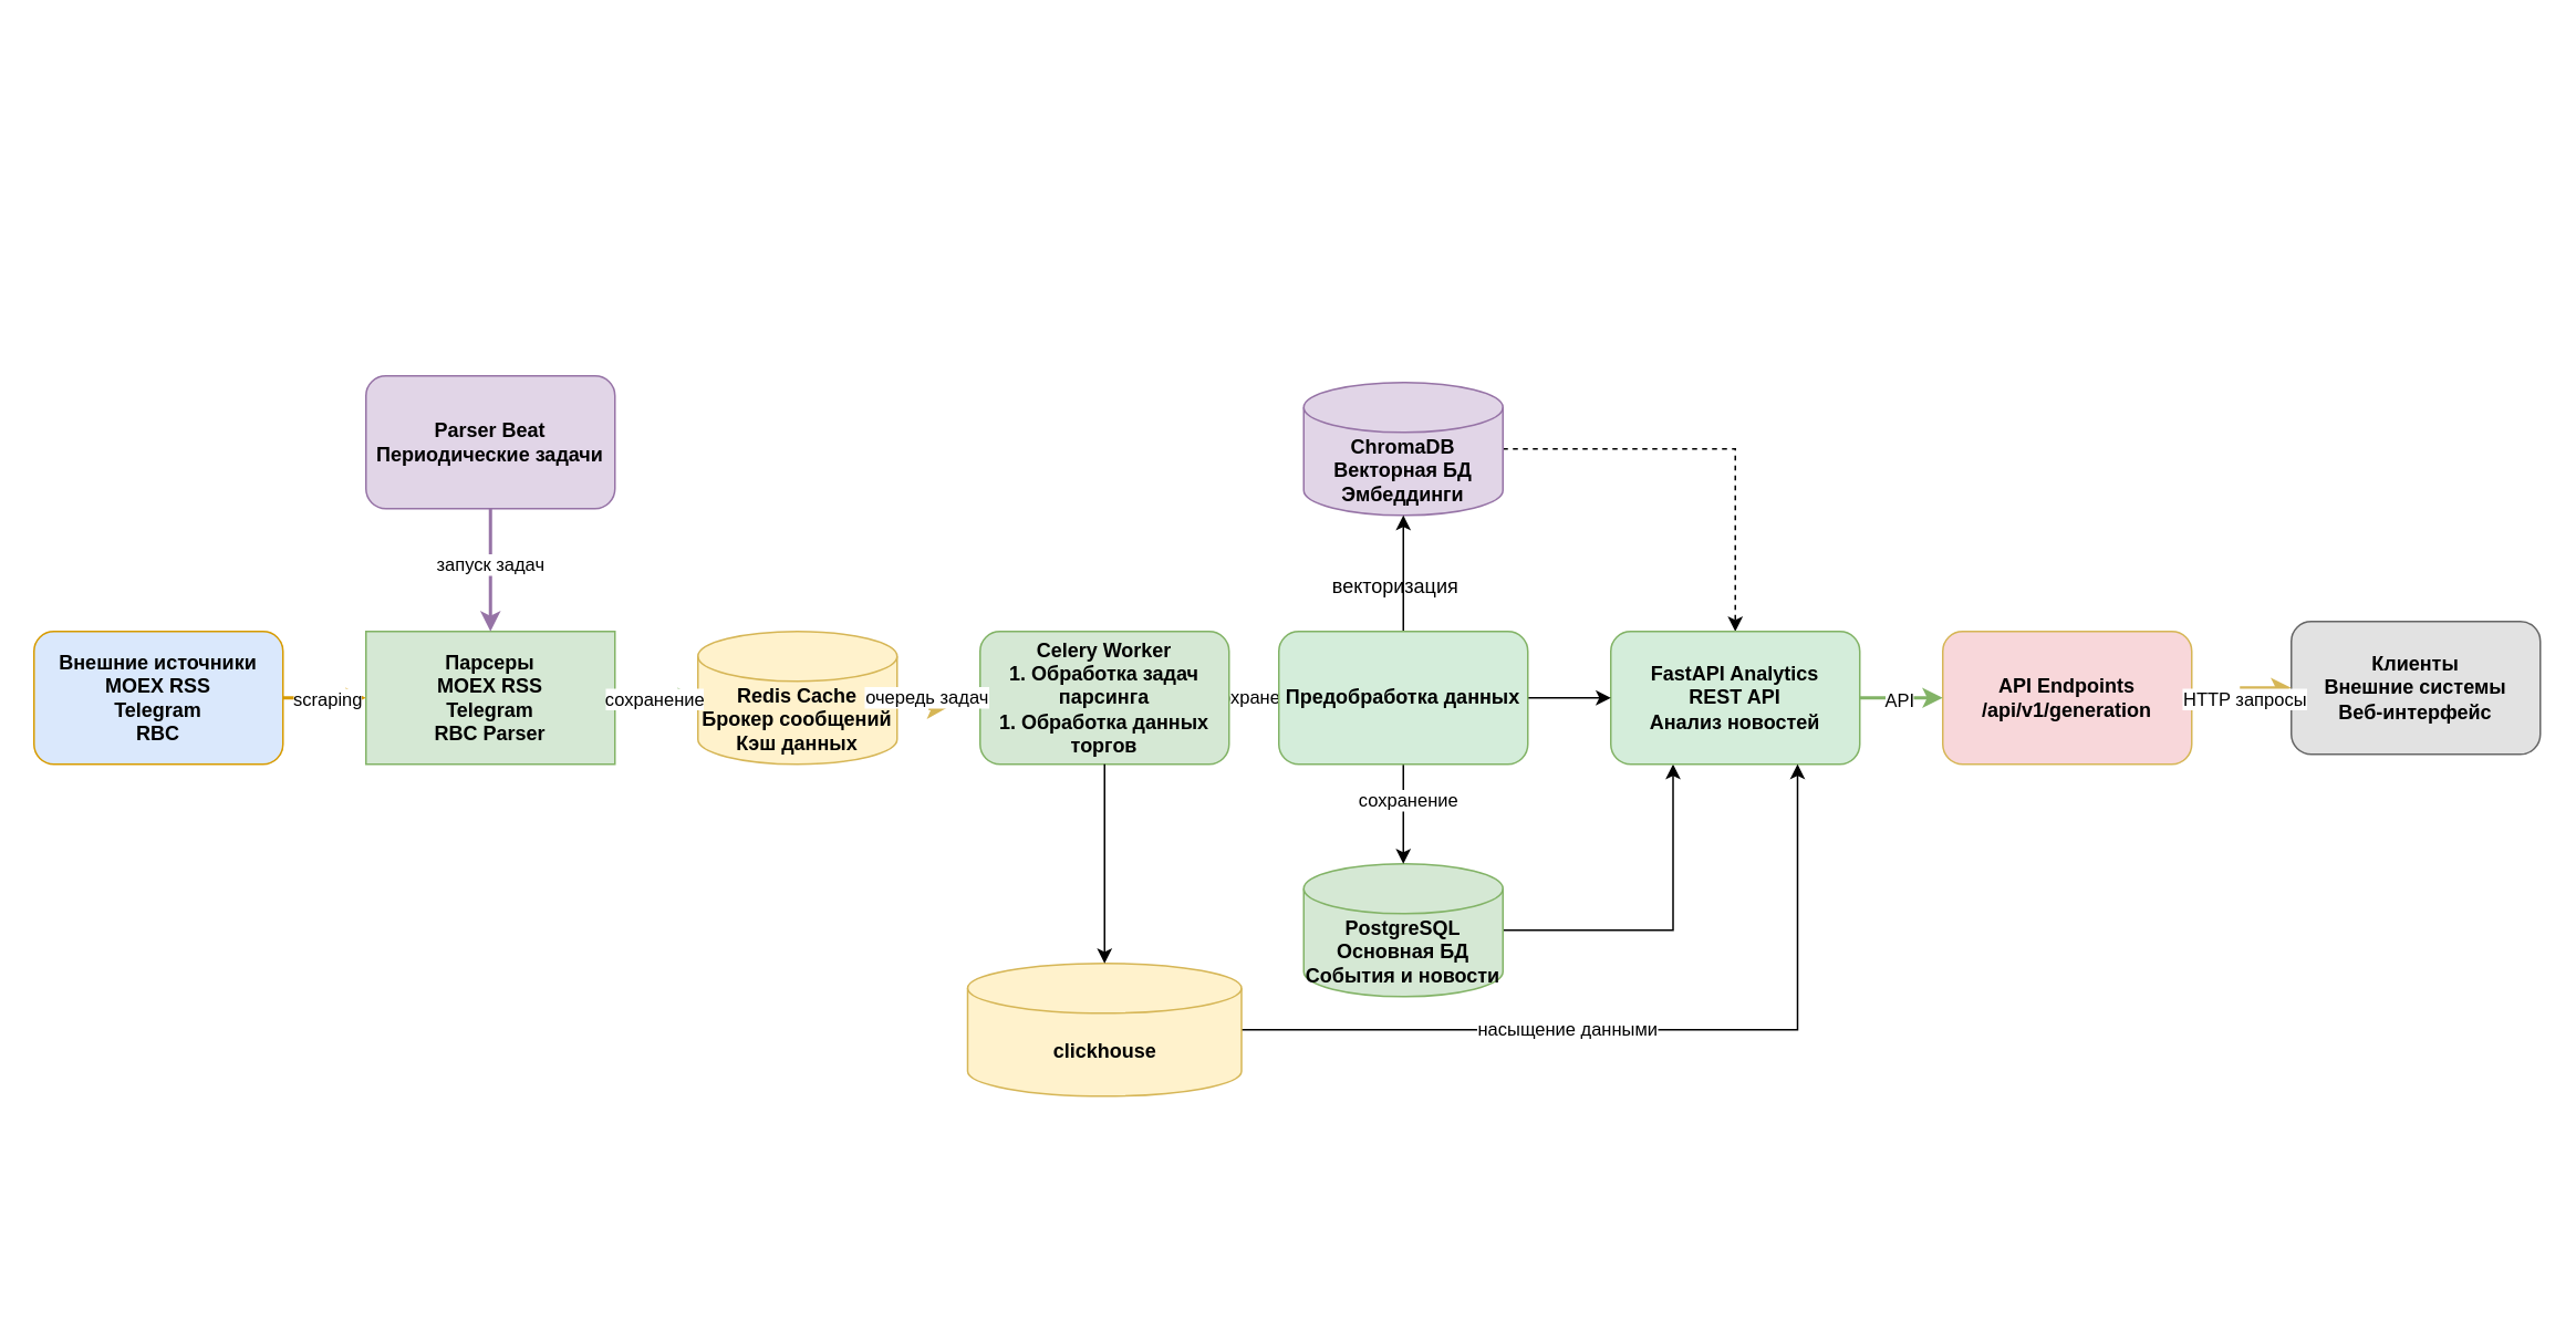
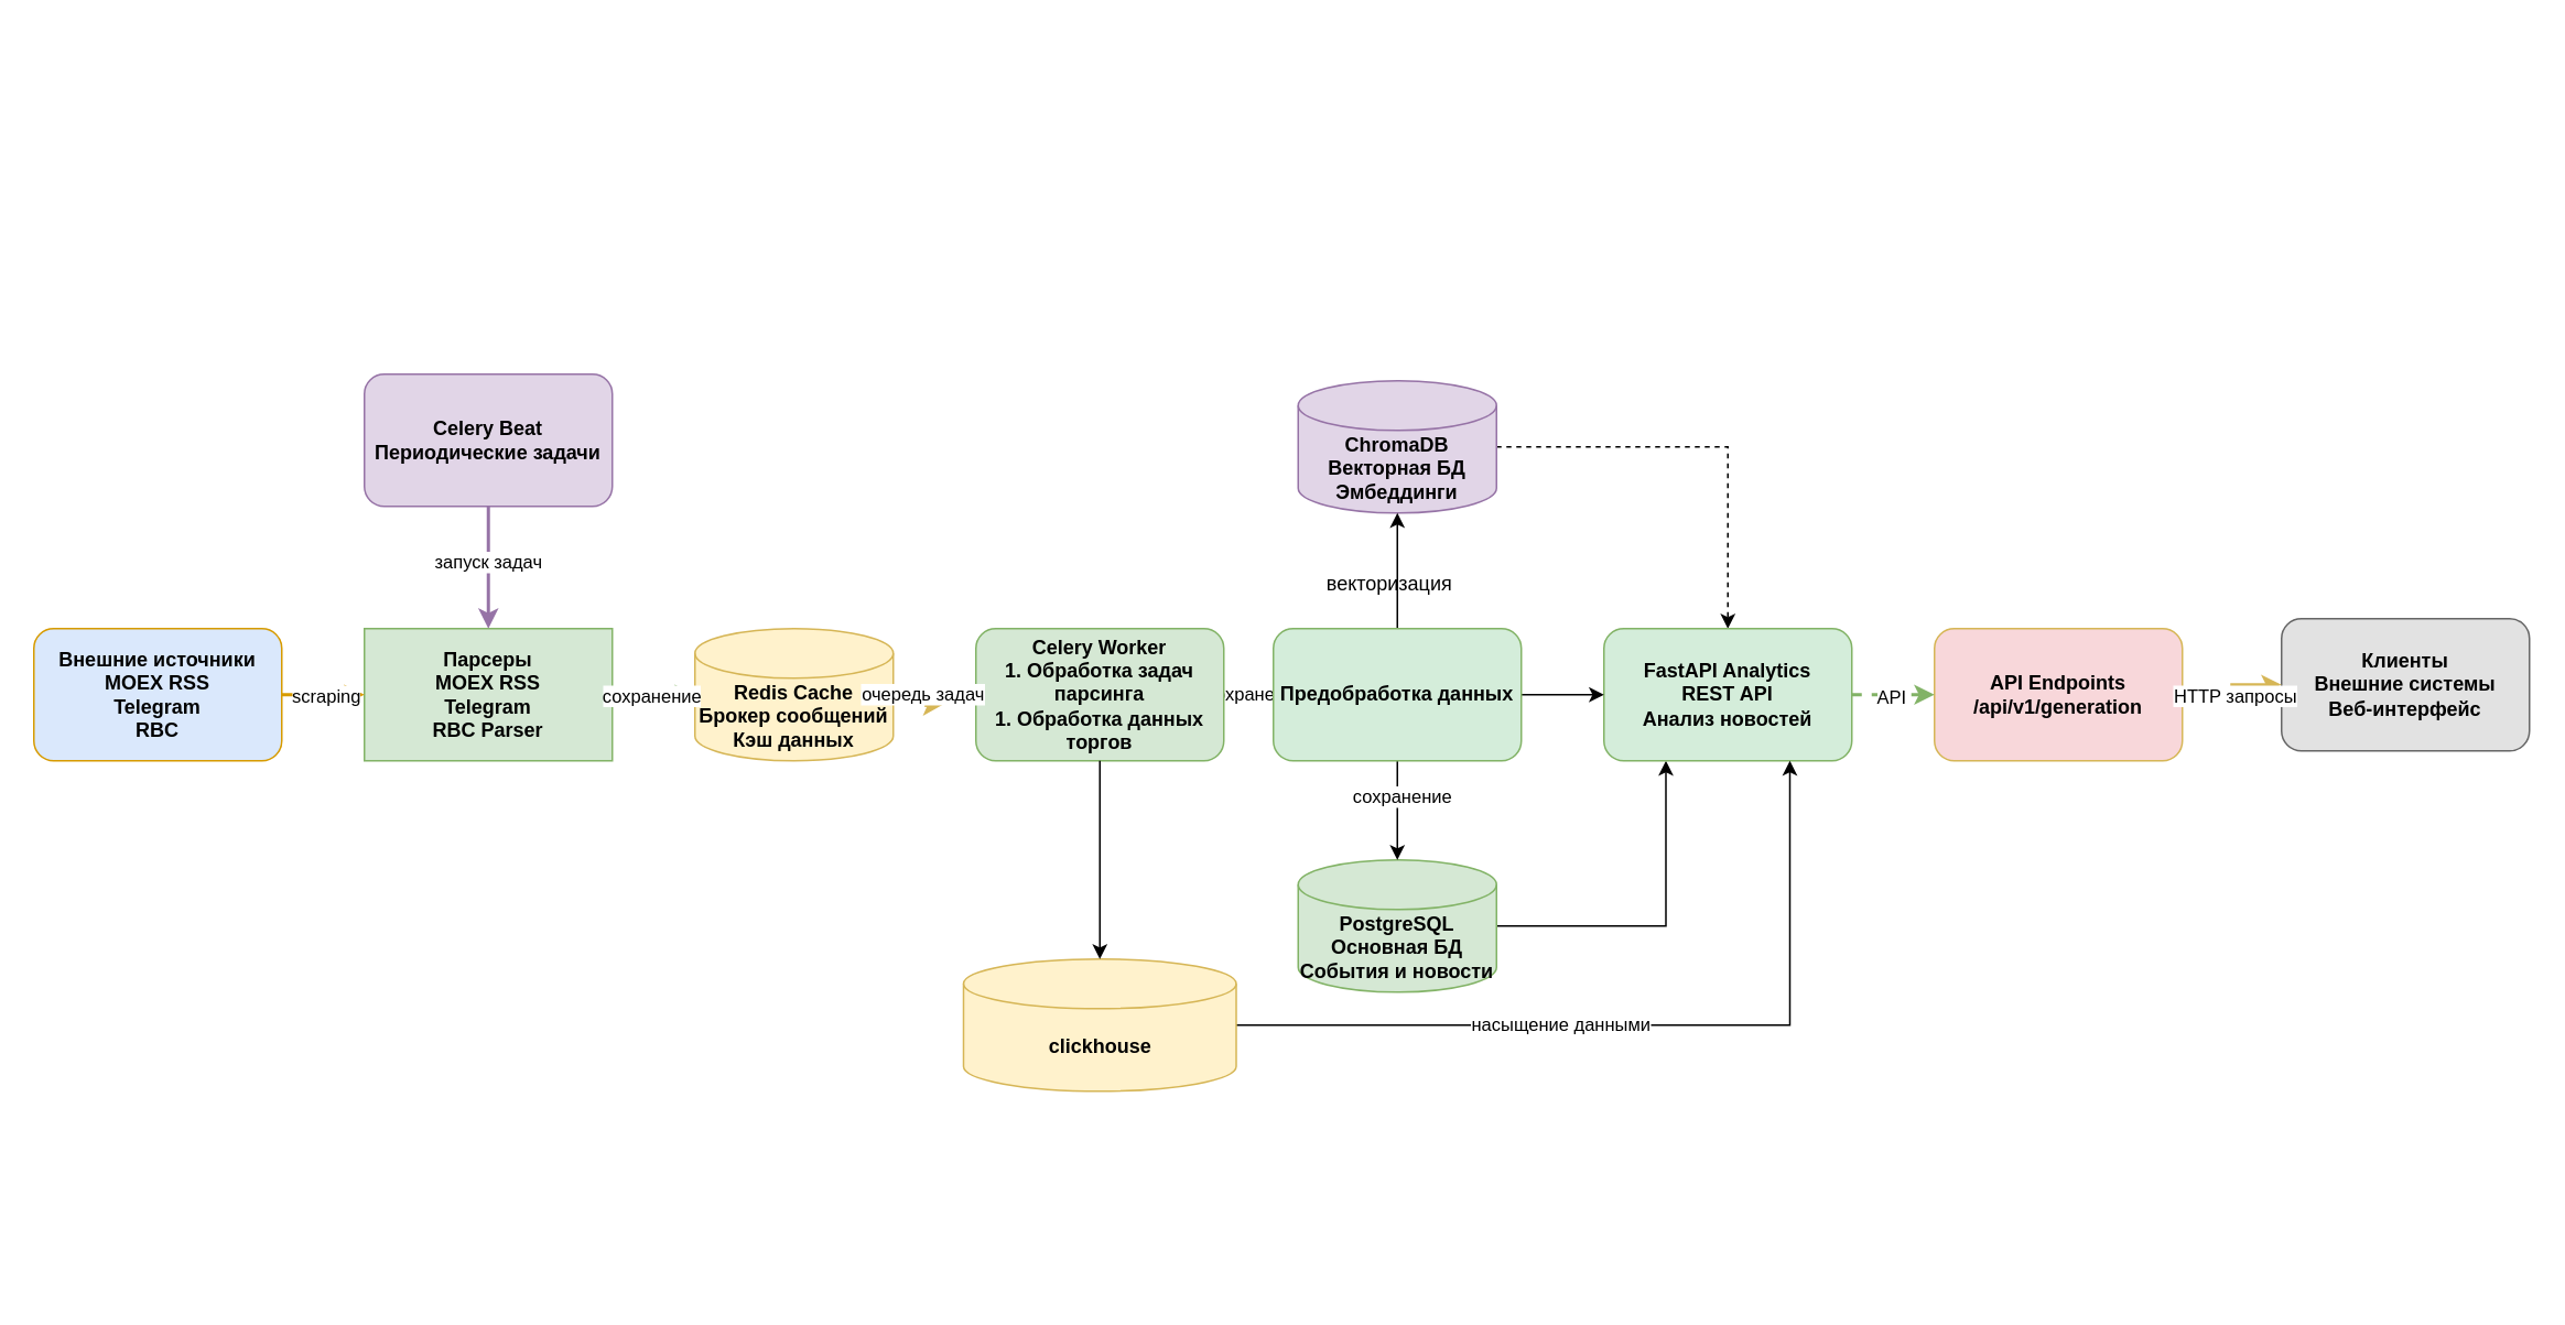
- <mxCell id="4" value="Parser Beat&lt;br&gt;Периодические задачи" style="rounded=1;whiteSpace=wrap;html=1;fillColor=#E1D5E7;strokeColor=#9673A6;fontSize=12;fontStyle=1;" parent="1" vertex="1"><mxGeometry x="220" y="226" width="150" height="80" as="geometry" /></mxCell>
+ <mxCell id="4" value="Celery Beat&lt;br&gt;Периодические задачи" style="rounded=1;whiteSpace=wrap;html=1;fillColor=#E1D5E7;strokeColor=#9673A6;fontSize=12;fontStyle=1;" parent="1" vertex="1"><mxGeometry x="220" y="226" width="150" height="80" as="geometry" /></mxCell>
- <mxCell id="25" style="edgeStyle=orthogonalEdgeStyle;rounded=0;orthogonalLoop=1;jettySize=auto;html=1;strokeWidth=2;strokeColor=#82B366;" parent="1" source="14" target="15" edge="1"><mxGeometry relative="1" as="geometry" /></mxCell>
+ <mxCell id="25" style="edgeStyle=orthogonalEdgeStyle;rounded=0;orthogonalLoop=1;jettySize=auto;html=1;strokeWidth=2;strokeColor=#82B366;dashed=1;" parent="1" source="14" target="15" edge="1"><mxGeometry relative="1" as="geometry" /></mxCell>
